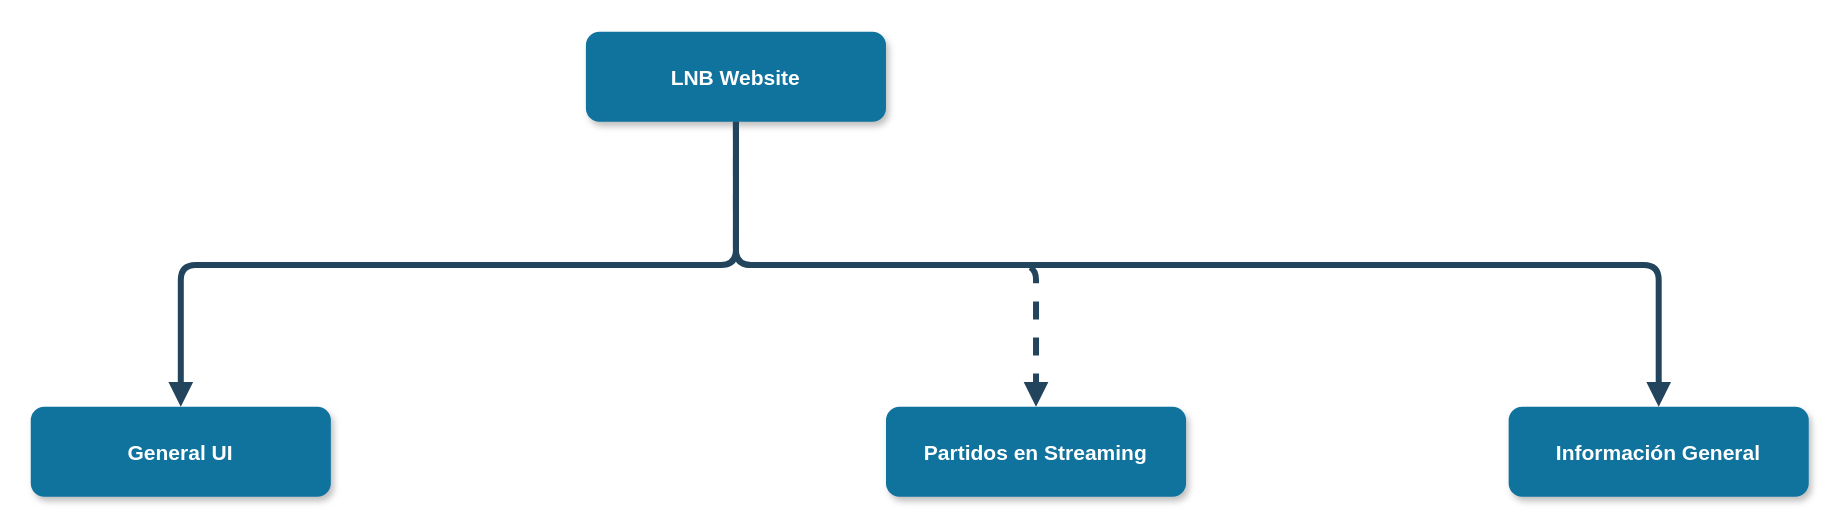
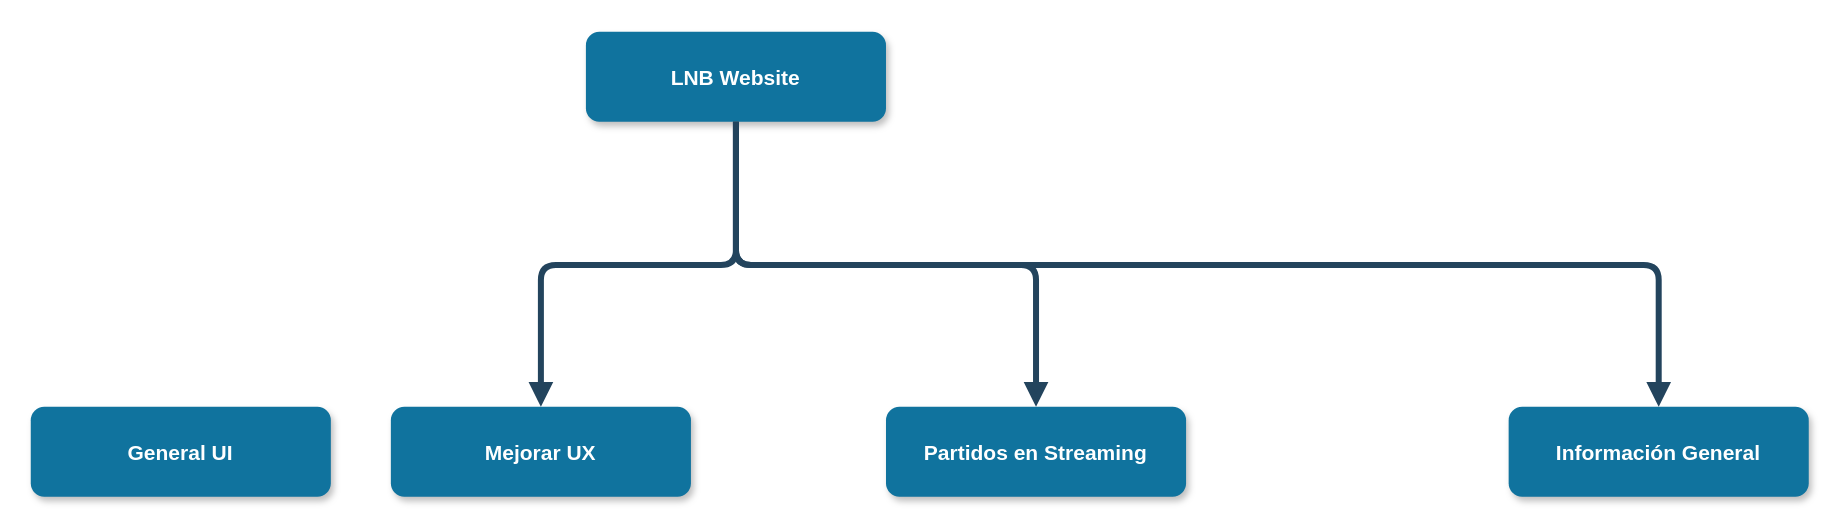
- <mxCell id="8" value="" style="edgeStyle=elbowEdgeStyle;elbow=vertical;strokeWidth=4;endArrow=block;endFill=1;fontStyle=1;strokeColor=#23445D;exitX=0.5;exitY=1;exitDx=0;exitDy=0;" edge="1" parent="1" source="2" target="3"><mxGeometry x="22" y="165.5" width="100" height="100" as="geometry"><mxPoint x="490" y="220.5" as="sourcePoint" /><mxPoint x="-160" y="-19.5" as="targetPoint" /></mxGeometry></mxCell>
- <mxCell id="9" value="" style="edgeStyle=elbowEdgeStyle;elbow=vertical;strokeWidth=4;endArrow=block;endFill=1;fontStyle=1;strokeColor=#23445D;exitX=0.5;exitY=1;exitDx=0;exitDy=0;dashed=1;" edge="1" parent="1" source="2" target="5"><mxGeometry x="22" y="165.5" width="100" height="100" as="geometry"><mxPoint x="490" y="220.5" as="sourcePoint" /><mxPoint x="-160" y="-19.5" as="targetPoint" /></mxGeometry></mxCell>
+ <mxCell id="9" value="" style="edgeStyle=elbowEdgeStyle;elbow=vertical;strokeWidth=4;endArrow=block;endFill=1;fontStyle=1;strokeColor=#23445D;exitX=0.5;exitY=1;exitDx=0;exitDy=0;" edge="1" parent="1" source="2" target="5"><mxGeometry x="22" y="165.5" width="100" height="100" as="geometry"><mxPoint x="490" y="220.5" as="sourcePoint" /><mxPoint x="-160" y="-19.5" as="targetPoint" /></mxGeometry></mxCell>
+ <mxCell id="7" value="" style="edgeStyle=elbowEdgeStyle;elbow=vertical;strokeWidth=4;endArrow=block;endFill=1;fontStyle=1;strokeColor=#23445D;exitX=0.5;exitY=1;exitDx=0;exitDy=0;" edge="1" parent="1" source="2" target="4"><mxGeometry x="22" y="165.5" width="100" height="100" as="geometry"><mxPoint x="490" y="220.5" as="sourcePoint" /><mxPoint x="-160" y="-19.5" as="targetPoint" /></mxGeometry></mxCell>
+ <mxCell id="4" value="Mejorar UX" style="rounded=1;fillColor=#10739E;strokeColor=none;shadow=1;gradientColor=none;fontStyle=1;fontColor=#FFFFFF;fontSize=14;" vertex="1" parent="1"><mxGeometry x="260" y="270.5" width="200" height="60" as="geometry" /></mxCell>
